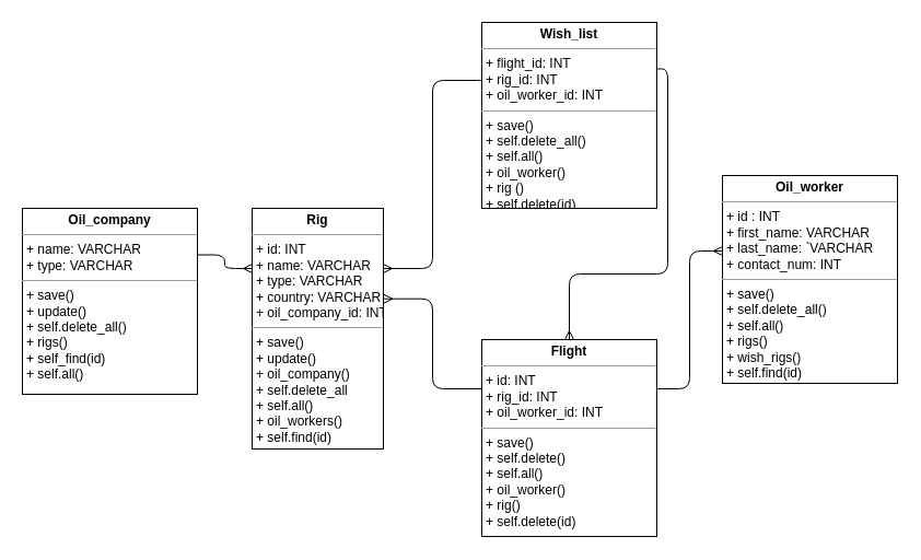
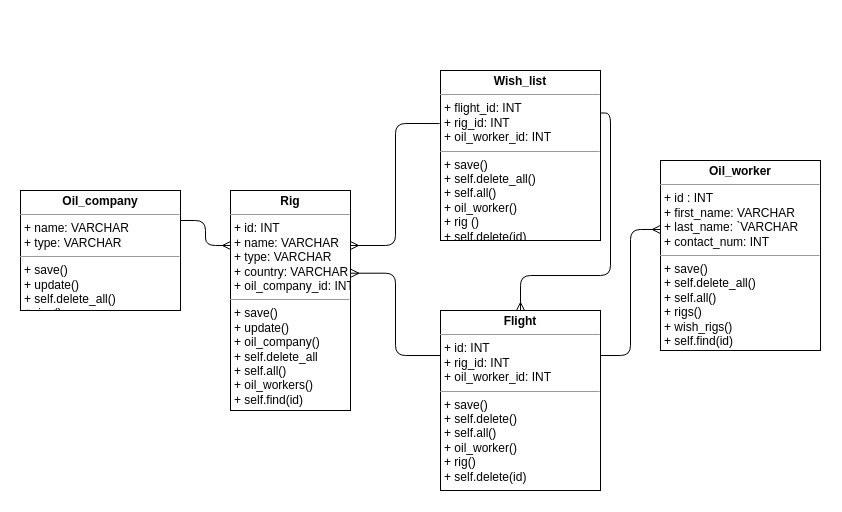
- <mxCell id="2" value="&lt;p style=&quot;margin: 0px ; margin-top: 4px ; text-align: center&quot;&gt;&lt;b&gt;Wish_list&lt;/b&gt;&lt;/p&gt;&lt;hr size=&quot;1&quot;&gt;&lt;p style=&quot;margin: 0px 0px 0px 4px&quot;&gt;+ flight_id: INT&lt;/p&gt;&lt;p style=&quot;margin: 0px 0px 0px 4px&quot;&gt;+ rig_id: INT&lt;/p&gt;&lt;p style=&quot;margin: 0px 0px 0px 4px&quot;&gt;+ oil_worker_id: INT&lt;/p&gt;&lt;hr size=&quot;1&quot;&gt;&lt;p style=&quot;margin: 0px ; margin-left: 4px&quot;&gt;+ save()&lt;/p&gt;&lt;p style=&quot;margin: 0px ; margin-left: 4px&quot;&gt;+ self.delete_all()&lt;/p&gt;&lt;p style=&quot;margin: 0px ; margin-left: 4px&quot;&gt;+ self.all()&lt;/p&gt;&lt;p style=&quot;margin: 0px ; margin-left: 4px&quot;&gt;+ oil_worker()&lt;/p&gt;&lt;p style=&quot;margin: 0px ; margin-left: 4px&quot;&gt;+ rig ()&lt;/p&gt;&lt;p style=&quot;margin: 0px ; margin-left: 4px&quot;&gt;+ self.delete(id)&lt;/p&gt;" style="verticalAlign=top;align=left;overflow=fill;fontSize=12;fontFamily=Helvetica;html=1;" vertex="1" parent="1"><mxGeometry x="440" y="20" width="160" height="170" as="geometry" /></mxCell>
+ <mxCell id="2" value="&lt;p style=&quot;margin: 0px ; margin-top: 4px ; text-align: center&quot;&gt;&lt;b&gt;Wish_list&lt;/b&gt;&lt;/p&gt;&lt;hr size=&quot;1&quot;&gt;&lt;p style=&quot;margin: 0px 0px 0px 4px&quot;&gt;+ flight_id: INT&lt;/p&gt;&lt;p style=&quot;margin: 0px 0px 0px 4px&quot;&gt;+ rig_id: INT&lt;/p&gt;&lt;p style=&quot;margin: 0px 0px 0px 4px&quot;&gt;+ oil_worker_id: INT&lt;/p&gt;&lt;hr size=&quot;1&quot;&gt;&lt;p style=&quot;margin: 0px ; margin-left: 4px&quot;&gt;+ save()&lt;/p&gt;&lt;p style=&quot;margin: 0px ; margin-left: 4px&quot;&gt;+ self.delete_all()&lt;/p&gt;&lt;p style=&quot;margin: 0px ; margin-left: 4px&quot;&gt;+ self.all()&lt;/p&gt;&lt;p style=&quot;margin: 0px ; margin-left: 4px&quot;&gt;+ oil_worker()&lt;/p&gt;&lt;p style=&quot;margin: 0px ; margin-left: 4px&quot;&gt;+ rig ()&lt;/p&gt;&lt;p style=&quot;margin: 0px ; margin-left: 4px&quot;&gt;+ self.delete(id)&lt;/p&gt;" style="verticalAlign=top;align=left;overflow=fill;fontSize=12;fontFamily=Helvetica;html=1;" vertex="1" parent="1"><mxGeometry x="440" y="70" width="160" height="170" as="geometry" /></mxCell>
- <mxCell id="6" value="&lt;p style=&quot;margin: 0px ; margin-top: 4px ; text-align: center&quot;&gt;&lt;b&gt;Oil_company&lt;/b&gt;&lt;/p&gt;&lt;hr size=&quot;1&quot;&gt;&lt;p style=&quot;margin: 0px ; margin-left: 4px&quot;&gt;+ name: VARCHAR&lt;/p&gt;&lt;p style=&quot;margin: 0px ; margin-left: 4px&quot;&gt;+ type: VARCHAR&lt;/p&gt;&lt;hr size=&quot;1&quot;&gt;&lt;p style=&quot;margin: 0px ; margin-left: 4px&quot;&gt;+ save()&lt;/p&gt;&lt;p style=&quot;margin: 0px ; margin-left: 4px&quot;&gt;+ update()&lt;/p&gt;&lt;p style=&quot;margin: 0px ; margin-left: 4px&quot;&gt;+ self.delete_all()&lt;/p&gt;&lt;p style=&quot;margin: 0px ; margin-left: 4px&quot;&gt;+ rigs()&lt;/p&gt;&lt;p style=&quot;margin: 0px ; margin-left: 4px&quot;&gt;+ self_find(id)&lt;/p&gt;&lt;p style=&quot;margin: 0px ; margin-left: 4px&quot;&gt;+ self.all()&lt;/p&gt;" style="verticalAlign=top;align=left;overflow=fill;fontSize=12;fontFamily=Helvetica;html=1;" vertex="1" parent="1"><mxGeometry x="20" y="190" width="160" height="170" as="geometry" /></mxCell>
+ <mxCell id="6" value="&lt;p style=&quot;margin: 0px ; margin-top: 4px ; text-align: center&quot;&gt;&lt;b&gt;Oil_company&lt;/b&gt;&lt;/p&gt;&lt;hr size=&quot;1&quot;&gt;&lt;p style=&quot;margin: 0px ; margin-left: 4px&quot;&gt;+ name: VARCHAR&lt;/p&gt;&lt;p style=&quot;margin: 0px ; margin-left: 4px&quot;&gt;+ type: VARCHAR&lt;/p&gt;&lt;hr size=&quot;1&quot;&gt;&lt;p style=&quot;margin: 0px ; margin-left: 4px&quot;&gt;+ save()&lt;/p&gt;&lt;p style=&quot;margin: 0px ; margin-left: 4px&quot;&gt;+ update()&lt;/p&gt;&lt;p style=&quot;margin: 0px ; margin-left: 4px&quot;&gt;+ self.delete_all()&lt;/p&gt;&lt;p style=&quot;margin: 0px ; margin-left: 4px&quot;&gt;+ rigs()&lt;/p&gt;&lt;p style=&quot;margin: 0px ; margin-left: 4px&quot;&gt;+ self_find(id)&lt;/p&gt;&lt;p style=&quot;margin: 0px ; margin-left: 4px&quot;&gt;+ self.all()&lt;/p&gt;" style="verticalAlign=top;align=left;overflow=fill;fontSize=12;fontFamily=Helvetica;html=1;" vertex="1" parent="1"><mxGeometry x="20" y="190" width="160" height="120" as="geometry" /></mxCell>
